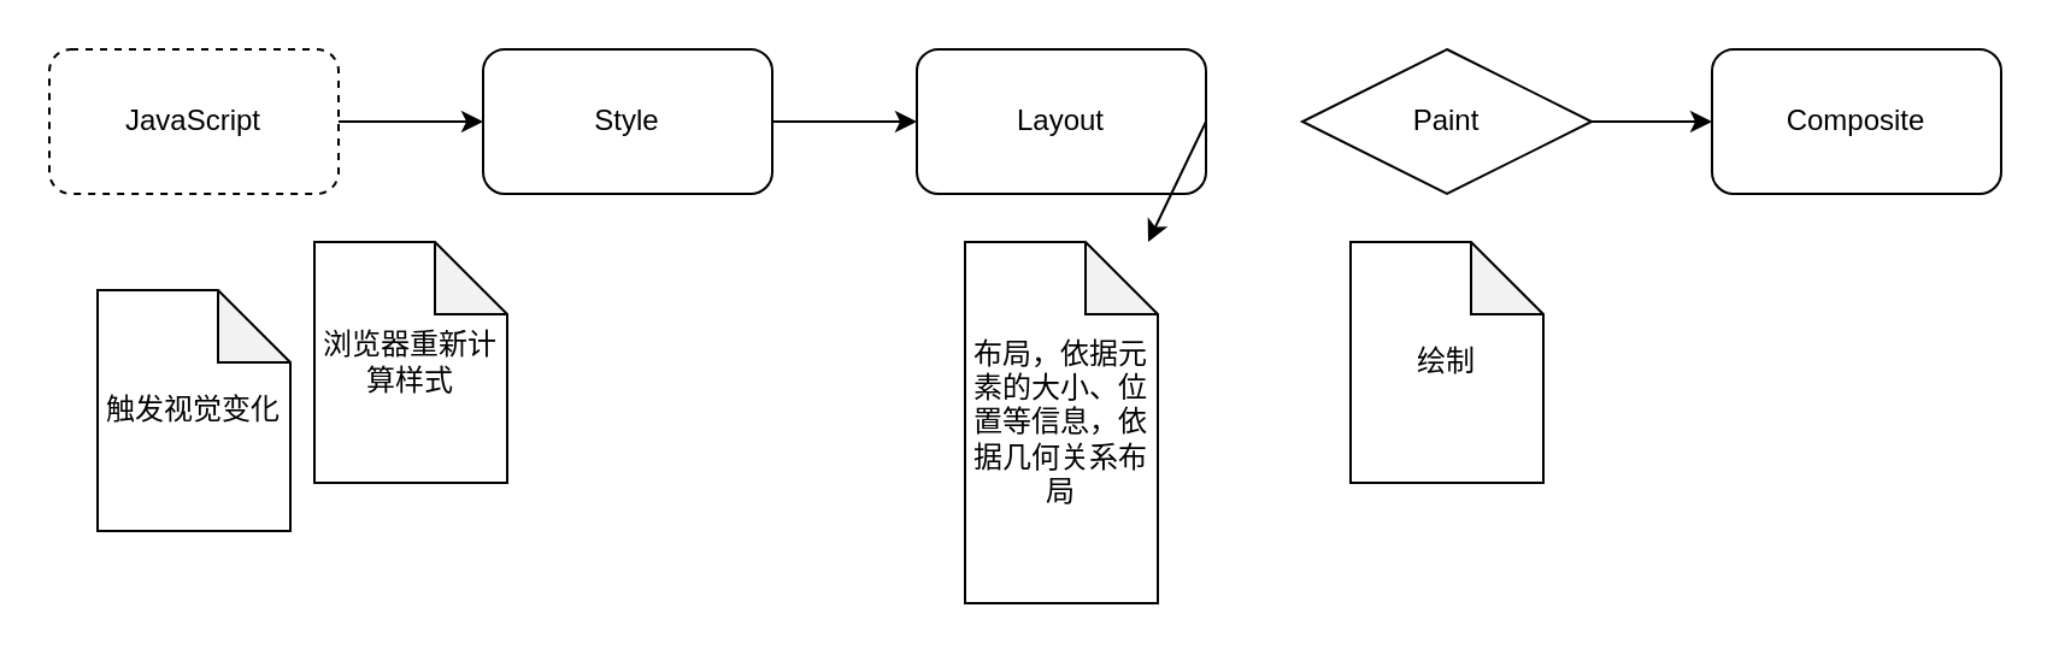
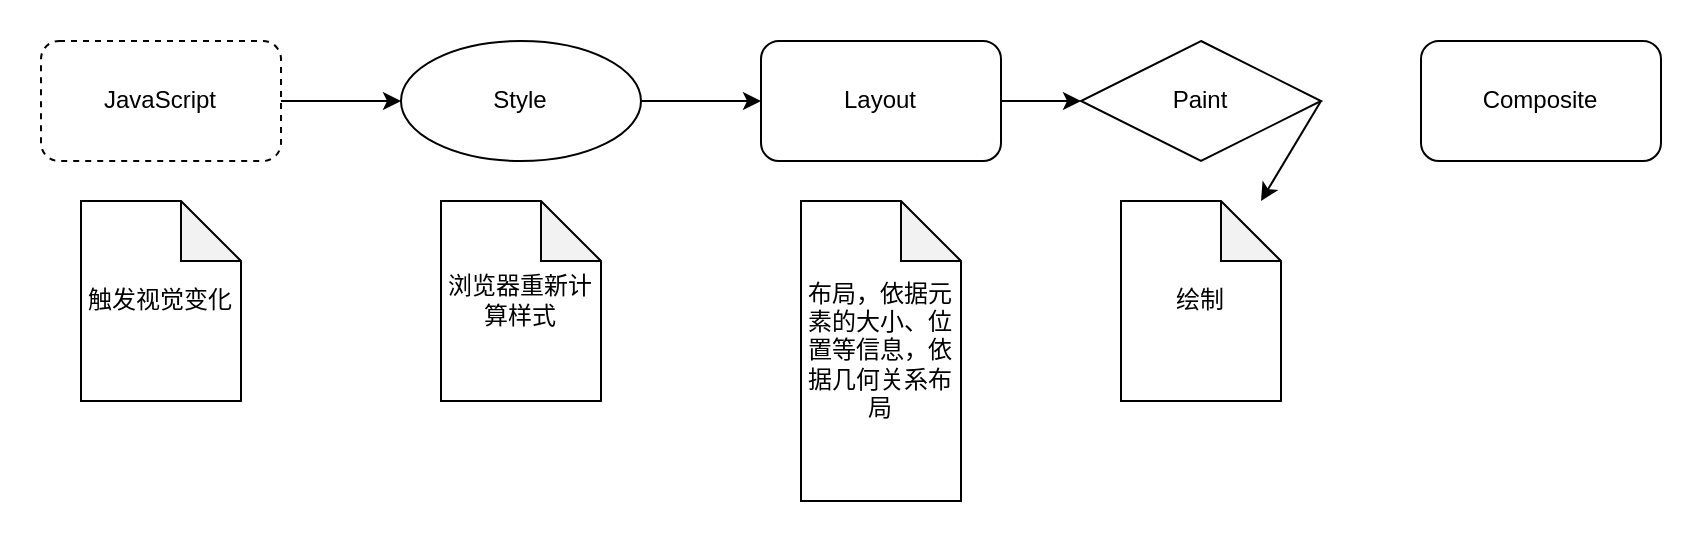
- <mxCell id="3" value="Style" style="rounded=1;whiteSpace=wrap;html=1;" vertex="1" parent="1"><mxGeometry x="200" y="20" width="120" height="60" as="geometry" /></mxCell>
+ <mxCell id="3" value="Style" style="ellipse;whiteSpace=wrap;html=1;" vertex="1" parent="1"><mxGeometry x="200" y="20" width="120" height="60" as="geometry" /></mxCell>
- <mxCell id="10" value="" style="endArrow=classic;html=1;rounded=0;exitX=1;exitY=0.5;exitDx=0;exitDy=0;entryX=0;entryY=0.5;entryDx=0;entryDy=0;" edge="1" parent="1" source="5" target="6"><mxGeometry width="50" height="50" relative="1" as="geometry"><mxPoint x="479" y="60" as="sourcePoint" /><mxPoint x="499" y="60" as="targetPoint" /></mxGeometry></mxCell>
+ <mxCell id="10" value="" style="endArrow=classic;html=1;rounded=0;exitX=1;exitY=0.5;exitDx=0;exitDy=0;" edge="1" parent="1" source="5" target="14"><mxGeometry width="50" height="50" relative="1" as="geometry"><mxPoint x="479" y="60" as="sourcePoint" /><mxPoint x="499" y="60" as="targetPoint" /></mxGeometry></mxCell>
- <mxCell id="9" value="" style="endArrow=classic;html=1;rounded=0;exitX=1;exitY=0.5;exitDx=0;exitDy=0;" edge="1" parent="1" source="4" target="13"><mxGeometry width="50" height="50" relative="1" as="geometry"><mxPoint x="469" y="100" as="sourcePoint" /><mxPoint x="489" y="50" as="targetPoint" /></mxGeometry></mxCell>
+ <mxCell id="9" value="" style="endArrow=classic;html=1;rounded=0;exitX=1;exitY=0.5;exitDx=0;exitDy=0;entryX=0;entryY=0.5;entryDx=0;entryDy=0;" edge="1" parent="1" source="4" target="5"><mxGeometry width="50" height="50" relative="1" as="geometry"><mxPoint x="469" y="100" as="sourcePoint" /><mxPoint x="489" y="50" as="targetPoint" /></mxGeometry></mxCell>
- <mxCell id="12" value="浏览器重新计算样式" style="shape=note;whiteSpace=wrap;html=1;backgroundOutline=1;darkOpacity=0.05;" vertex="1" parent="1"><mxGeometry x="130" y="100" width="80" height="100" as="geometry" /></mxCell>
+ <mxCell id="12" value="浏览器重新计算样式" style="shape=note;whiteSpace=wrap;html=1;backgroundOutline=1;darkOpacity=0.05;" vertex="1" parent="1"><mxGeometry x="220" y="100" width="80" height="100" as="geometry" /></mxCell>
- <mxCell id="11" value="触发视觉变化" style="shape=note;whiteSpace=wrap;html=1;backgroundOutline=1;darkOpacity=0.05;" vertex="1" parent="1"><mxGeometry x="40" y="120" width="80" height="100" as="geometry" /></mxCell>
+ <mxCell id="11" value="触发视觉变化" style="shape=note;whiteSpace=wrap;html=1;backgroundOutline=1;darkOpacity=0.05;" vertex="1" parent="1"><mxGeometry x="40" y="100" width="80" height="100" as="geometry" /></mxCell>
